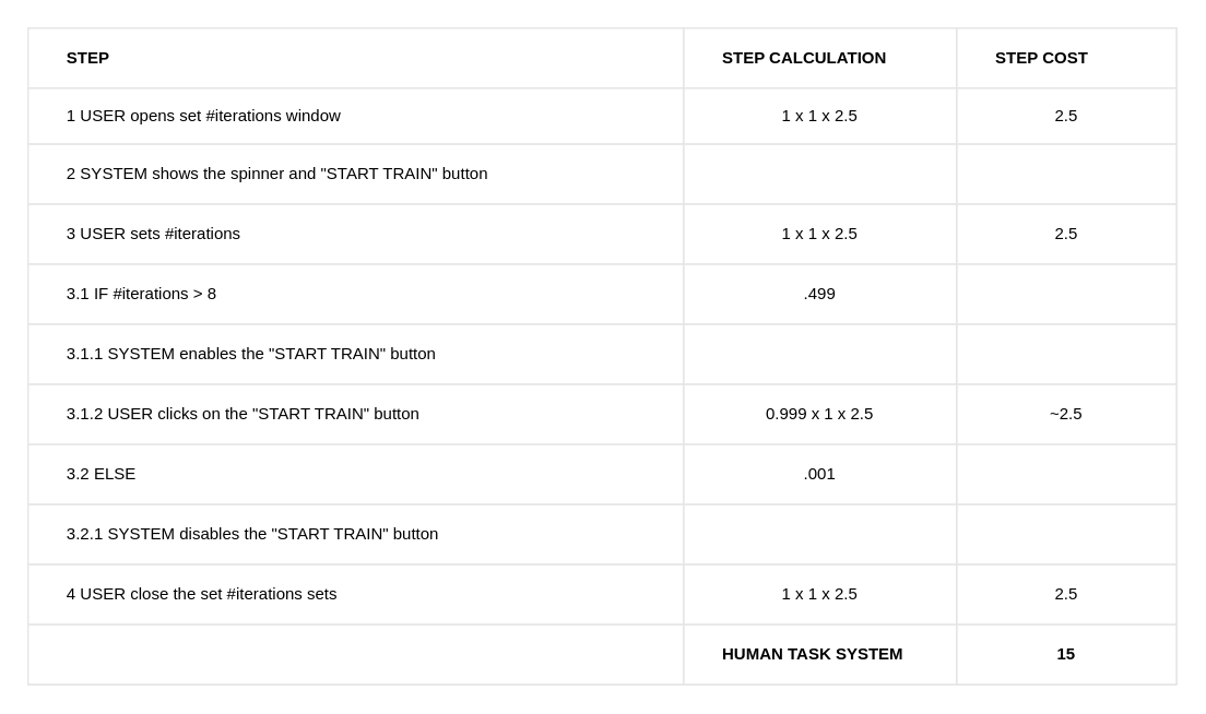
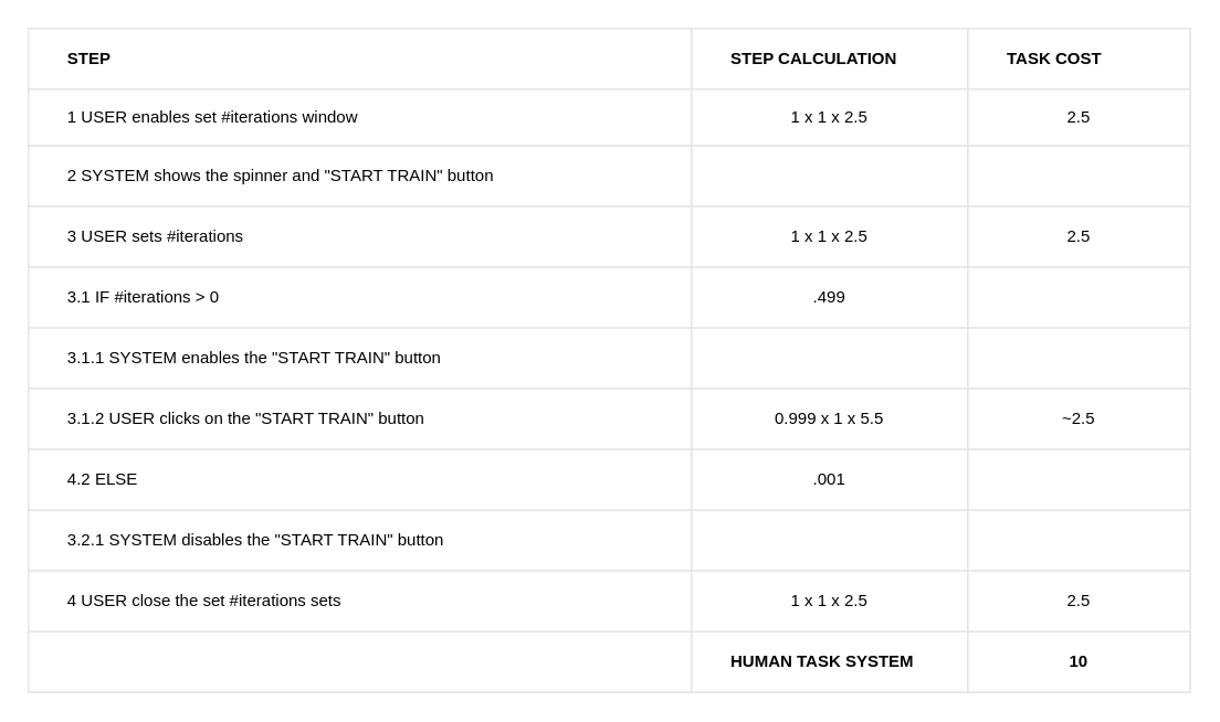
- <mxCell id="6" value="&lt;span style=&quot;white-space: pre;&quot;&gt;&#09;&lt;/span&gt;STEP COST" style="connectable=0;recursiveResize=0;strokeColor=inherit;fillColor=none;align=left;whiteSpace=wrap;html=1;fontStyle=1" parent="3" vertex="1"><mxGeometry x="680" width="161" height="44" as="geometry"><mxRectangle width="161" height="44" as="alternateBounds" /></mxGeometry></mxCell>
+ <mxCell id="6" value="&lt;span style=&quot;white-space: pre;&quot;&gt;&#09;&lt;/span&gt;TASK COST" style="connectable=0;recursiveResize=0;strokeColor=inherit;fillColor=none;align=left;whiteSpace=wrap;html=1;fontStyle=1" parent="3" vertex="1"><mxGeometry x="680" width="161" height="44" as="geometry"><mxRectangle width="161" height="44" as="alternateBounds" /></mxGeometry></mxCell>
- <mxCell id="8" value="&lt;span style=&quot;white-space: pre;&quot;&gt;&#09;&lt;/span&gt;1 USER opens set #iterations window&amp;nbsp;" style="connectable=0;recursiveResize=0;strokeColor=inherit;fillColor=none;align=left;whiteSpace=wrap;html=1;" parent="7" vertex="1"><mxGeometry width="480" height="41" as="geometry"><mxRectangle width="480" height="41" as="alternateBounds" /></mxGeometry></mxCell>
+ <mxCell id="8" value="&lt;span style=&quot;white-space: pre;&quot;&gt;&#09;&lt;/span&gt;1 USER enables set #iterations window&amp;nbsp;" style="connectable=0;recursiveResize=0;strokeColor=inherit;fillColor=none;align=left;whiteSpace=wrap;html=1;" parent="7" vertex="1"><mxGeometry width="480" height="41" as="geometry"><mxRectangle width="480" height="41" as="alternateBounds" /></mxGeometry></mxCell>
- <mxCell id="20" value="&lt;span style=&quot;white-space: pre;&quot;&gt;&#09;&lt;/span&gt;3.1 IF #iterations &amp;gt; 8" style="connectable=0;recursiveResize=0;strokeColor=inherit;fillColor=none;align=left;whiteSpace=wrap;html=1;" parent="19" vertex="1"><mxGeometry width="480" height="44" as="geometry"><mxRectangle width="480" height="44" as="alternateBounds" /></mxGeometry></mxCell>
+ <mxCell id="20" value="&lt;span style=&quot;white-space: pre;&quot;&gt;&#09;&lt;/span&gt;3.1 IF #iterations &amp;gt; 0" style="connectable=0;recursiveResize=0;strokeColor=inherit;fillColor=none;align=left;whiteSpace=wrap;html=1;" parent="19" vertex="1"><mxGeometry width="480" height="44" as="geometry"><mxRectangle width="480" height="44" as="alternateBounds" /></mxGeometry></mxCell>
- <mxCell id="29" value="0.999 x 1 x 2.5" style="connectable=0;recursiveResize=0;strokeColor=inherit;fillColor=none;align=center;whiteSpace=wrap;html=1;" parent="27" vertex="1"><mxGeometry x="480" width="200" height="44" as="geometry"><mxRectangle width="200" height="44" as="alternateBounds" /></mxGeometry></mxCell>
+ <mxCell id="29" value="0.999 x 1 x 5.5" style="connectable=0;recursiveResize=0;strokeColor=inherit;fillColor=none;align=center;whiteSpace=wrap;html=1;" parent="27" vertex="1"><mxGeometry x="480" width="200" height="44" as="geometry"><mxRectangle width="200" height="44" as="alternateBounds" /></mxGeometry></mxCell>
- <mxCell id="32" value="&lt;span style=&quot;white-space: pre;&quot;&gt;&#09;&lt;/span&gt;3.2 ELSE" style="connectable=0;recursiveResize=0;strokeColor=inherit;fillColor=none;align=left;whiteSpace=wrap;html=1;" parent="31" vertex="1"><mxGeometry width="480" height="44" as="geometry"><mxRectangle width="480" height="44" as="alternateBounds" /></mxGeometry></mxCell>
+ <mxCell id="32" value="&lt;span style=&quot;white-space: pre;&quot;&gt;&#09;&lt;/span&gt;4.2 ELSE" style="connectable=0;recursiveResize=0;strokeColor=inherit;fillColor=none;align=left;whiteSpace=wrap;html=1;" parent="31" vertex="1"><mxGeometry width="480" height="44" as="geometry"><mxRectangle width="480" height="44" as="alternateBounds" /></mxGeometry></mxCell>
- <mxCell id="46" value="&lt;b&gt;15&lt;/b&gt;" style="connectable=0;recursiveResize=0;strokeColor=inherit;fillColor=none;align=center;whiteSpace=wrap;html=1;" parent="43" vertex="1"><mxGeometry x="680" width="161" height="44" as="geometry"><mxRectangle width="161" height="44" as="alternateBounds" /></mxGeometry></mxCell>
+ <mxCell id="46" value="&lt;b&gt;10&lt;/b&gt;" style="connectable=0;recursiveResize=0;strokeColor=inherit;fillColor=none;align=center;whiteSpace=wrap;html=1;" parent="43" vertex="1"><mxGeometry x="680" width="161" height="44" as="geometry"><mxRectangle width="161" height="44" as="alternateBounds" /></mxGeometry></mxCell>
